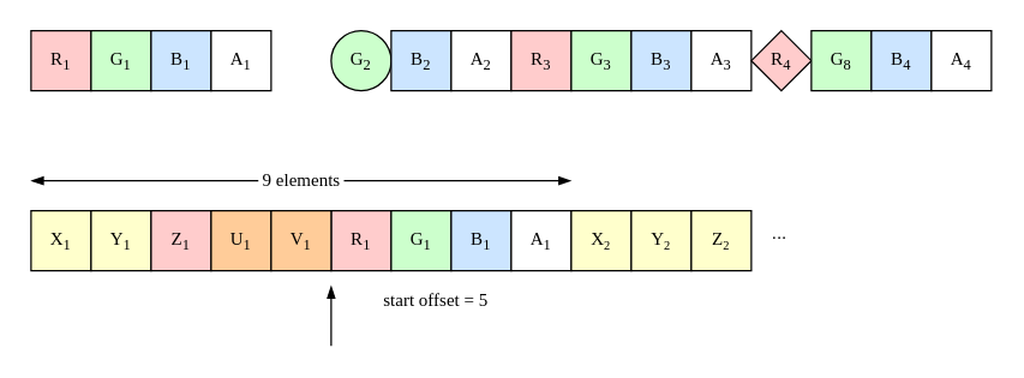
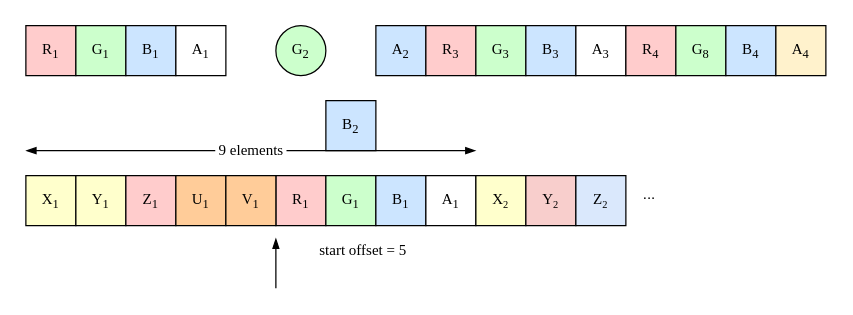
- <mxCell id="7" value="&lt;font face=&quot;Menlo&quot;&gt;B&lt;sub&gt;2&lt;/sub&gt;&lt;/font&gt;" style="rounded=0;whiteSpace=wrap;html=1;fillColor=#CCE5FF;" vertex="1" parent="1"><mxGeometry x="260" y="20" width="40" height="40" as="geometry" /></mxCell>
+ <mxCell id="7" value="&lt;font face=&quot;Menlo&quot;&gt;B&lt;sub&gt;2&lt;/sub&gt;&lt;/font&gt;" style="rounded=0;whiteSpace=wrap;html=1;fillColor=#CCE5FF;" vertex="1" parent="1"><mxGeometry x="260" y="80" width="40" height="40" as="geometry" /></mxCell>
- <mxCell id="8" value="&lt;font face=&quot;Menlo&quot;&gt;A&lt;sub&gt;2&lt;/sub&gt;&lt;/font&gt;" style="rounded=0;whiteSpace=wrap;html=1;" vertex="1" parent="1"><mxGeometry x="300" y="20" width="40" height="40" as="geometry" /></mxCell>
+ <mxCell id="8" value="&lt;font face=&quot;Menlo&quot;&gt;A&lt;sub&gt;2&lt;/sub&gt;&lt;/font&gt;" style="rounded=0;whiteSpace=wrap;html=1;fillColor=#cce5ff;" vertex="1" parent="1"><mxGeometry x="300" y="20" width="40" height="40" as="geometry" /></mxCell>
- <mxCell id="13" value="&lt;font face=&quot;Menlo&quot;&gt;R&lt;sub&gt;4&lt;/sub&gt;&lt;/font&gt;" style="rhombus;whiteSpace=wrap;html=1;fillColor=#FFCCCC;" vertex="1" parent="1"><mxGeometry x="500" y="20" width="40" height="40" as="geometry" /></mxCell>
+ <mxCell id="13" value="&lt;font face=&quot;Menlo&quot;&gt;R&lt;sub&gt;4&lt;/sub&gt;&lt;/font&gt;" style="rounded=0;whiteSpace=wrap;html=1;fillColor=#FFCCCC;" vertex="1" parent="1"><mxGeometry x="500" y="20" width="40" height="40" as="geometry" /></mxCell>
- <mxCell id="16" value="&lt;font face=&quot;Menlo&quot;&gt;A&lt;sub&gt;4&lt;/sub&gt;&lt;/font&gt;" style="rounded=0;whiteSpace=wrap;html=1;" vertex="1" parent="1"><mxGeometry x="620" y="20" width="40" height="40" as="geometry" /></mxCell>
+ <mxCell id="16" value="&lt;font face=&quot;Menlo&quot;&gt;A&lt;sub&gt;4&lt;/sub&gt;&lt;/font&gt;" style="rounded=0;whiteSpace=wrap;html=1;fillColor=#fff2cc;" vertex="1" parent="1"><mxGeometry x="620" y="20" width="40" height="40" as="geometry" /></mxCell>
- <mxCell id="27" value="&lt;font face=&quot;Menlo&quot;&gt;Y&lt;span style=&quot;font-size: 10px&quot;&gt;&lt;sub&gt;2&lt;/sub&gt;&lt;/span&gt;&lt;/font&gt;" style="rounded=0;whiteSpace=wrap;html=1;fillColor=#FFFFCC;" vertex="1" parent="1"><mxGeometry x="420" y="140" width="40" height="40" as="geometry" /></mxCell>
+ <mxCell id="27" value="&lt;font face=&quot;Menlo&quot;&gt;Y&lt;span style=&quot;font-size: 10px&quot;&gt;&lt;sub&gt;2&lt;/sub&gt;&lt;/span&gt;&lt;/font&gt;" style="rounded=0;whiteSpace=wrap;html=1;fillColor=#f8cecc;" vertex="1" parent="1"><mxGeometry x="420" y="140" width="40" height="40" as="geometry" /></mxCell>
- <mxCell id="28" value="&lt;font face=&quot;Menlo&quot;&gt;Z&lt;span style=&quot;font-size: 10px&quot;&gt;&lt;sub&gt;2&lt;/sub&gt;&lt;/span&gt;&lt;/font&gt;" style="rounded=0;whiteSpace=wrap;html=1;fillColor=#FFFFCC;" vertex="1" parent="1"><mxGeometry x="460" y="140" width="40" height="40" as="geometry" /></mxCell>
+ <mxCell id="28" value="&lt;font face=&quot;Menlo&quot;&gt;Z&lt;span style=&quot;font-size: 10px&quot;&gt;&lt;sub&gt;2&lt;/sub&gt;&lt;/span&gt;&lt;/font&gt;" style="rounded=0;whiteSpace=wrap;html=1;fillColor=#dae8fc;" vertex="1" parent="1"><mxGeometry x="460" y="140" width="40" height="40" as="geometry" /></mxCell>
